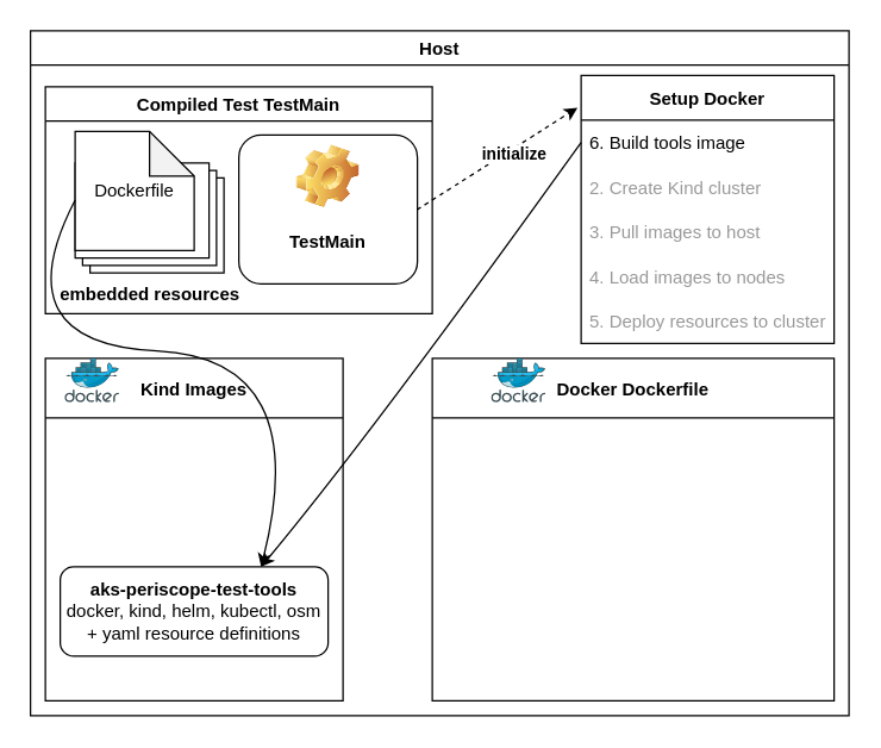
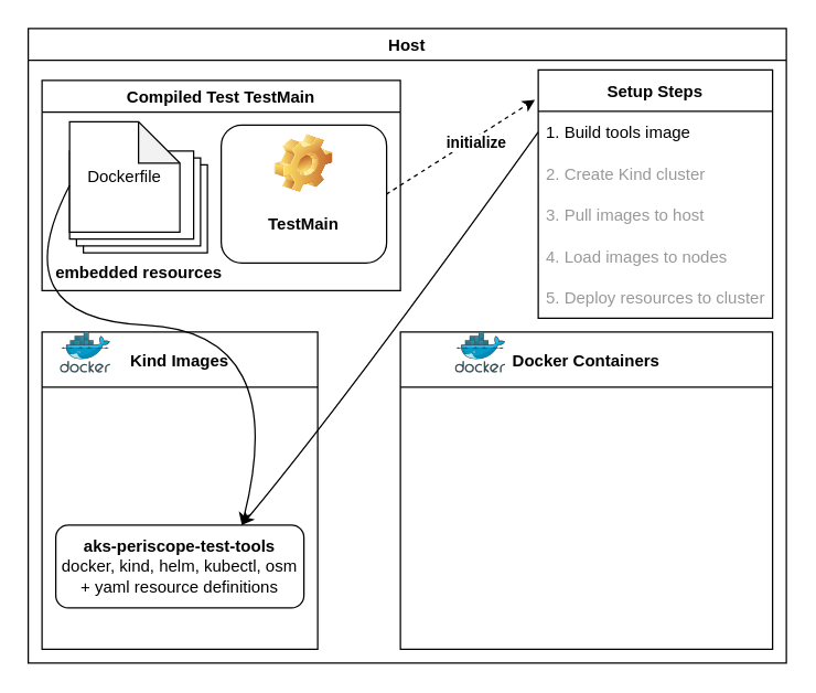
- <mxCell id="8" value="Setup Docker" style="swimlane;fontStyle=1;childLayout=stackLayout;horizontal=1;startSize=30;horizontalStack=0;resizeParent=1;resizeParentMax=0;resizeLast=0;collapsible=1;marginBottom=0;" parent="2" vertex="1"><mxGeometry x="370" y="30" width="170" height="180" as="geometry" /></mxCell>
+ <mxCell id="8" value="Setup Steps" style="swimlane;fontStyle=1;childLayout=stackLayout;horizontal=1;startSize=30;horizontalStack=0;resizeParent=1;resizeParentMax=0;resizeLast=0;collapsible=1;marginBottom=0;" parent="2" vertex="1"><mxGeometry x="370" y="30" width="170" height="180" as="geometry" /></mxCell>
- <mxCell id="9" value="6. Build tools image" style="text;strokeColor=none;fillColor=none;align=left;verticalAlign=middle;spacingLeft=4;spacingRight=4;overflow=hidden;points=[[0,0.5],[1,0.5]];portConstraint=eastwest;rotatable=0;" parent="8" vertex="1"><mxGeometry y="30" width="170" height="30" as="geometry" /></mxCell>
+ <mxCell id="9" value="1. Build tools image" style="text;strokeColor=none;fillColor=none;align=left;verticalAlign=middle;spacingLeft=4;spacingRight=4;overflow=hidden;points=[[0,0.5],[1,0.5]];portConstraint=eastwest;rotatable=0;" parent="8" vertex="1"><mxGeometry y="30" width="170" height="30" as="geometry" /></mxCell>
- <mxCell id="6" value="Docker Dockerfile" style="swimlane;startSize=40;" parent="2" vertex="1"><mxGeometry x="270" y="220" width="270" height="230" as="geometry" /></mxCell>
+ <mxCell id="6" value="Docker Containers" style="swimlane;startSize=40;" parent="2" vertex="1"><mxGeometry x="270" y="220" width="270" height="230" as="geometry" /></mxCell>
